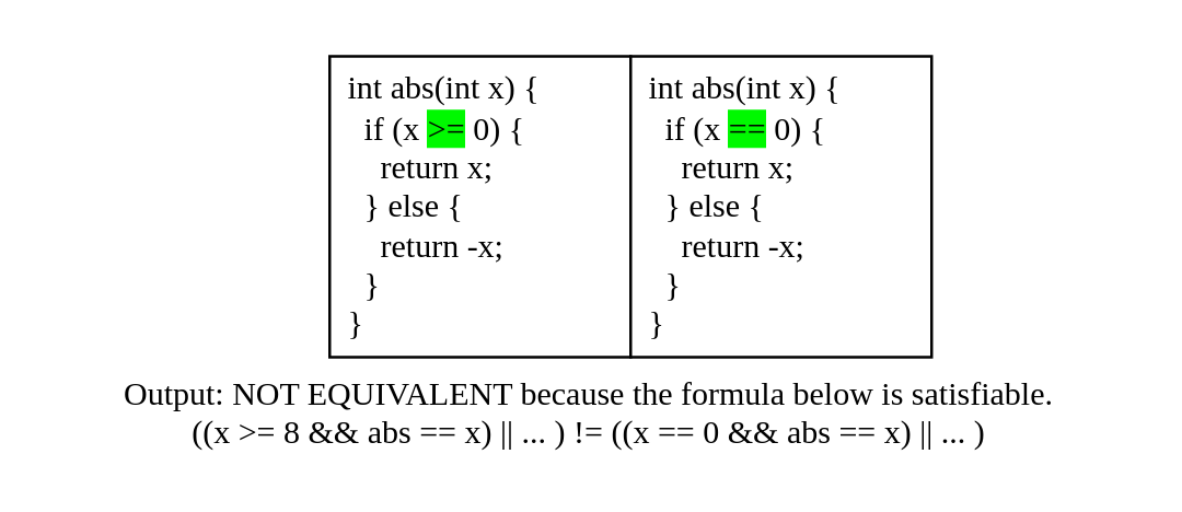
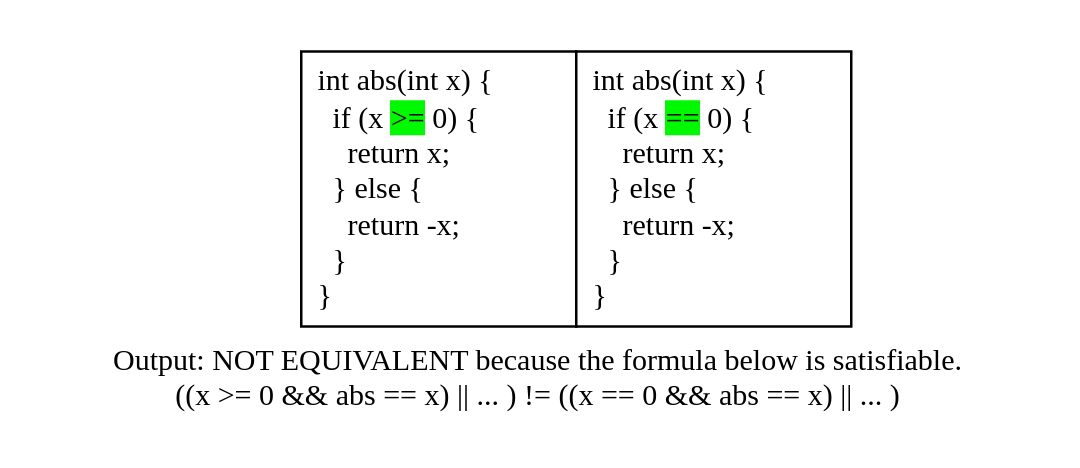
- <mxCell id="4" value="Output: NOT EQUIVALENT because the formula below is satisfiable.&lt;br&gt; ((x &amp;gt;= 8 &amp;amp;&amp;amp; abs == x) || ... ) != ((x == 0 &amp;amp;&amp;amp; abs == x) || ... )" style="text;html=1;strokeColor=none;fillColor=none;align=center;verticalAlign=top;whiteSpace=wrap;rounded=0;fontFamily=Inconsolata;fontSource=https%3A%2F%2Ffonts.googleapis.com%2Fcss%3Ffamily%3DInconsolata;spacingTop=0;" vertex="1" parent="1"><mxGeometry x="20" y="130" width="390" height="35" as="geometry" /></mxCell>
+ <mxCell id="4" value="Output: NOT EQUIVALENT because the formula below is satisfiable.&lt;br&gt; ((x &amp;gt;= 0 &amp;amp;&amp;amp; abs == x) || ... ) != ((x == 0 &amp;amp;&amp;amp; abs == x) || ... )" style="text;html=1;strokeColor=none;fillColor=none;align=center;verticalAlign=top;whiteSpace=wrap;rounded=0;fontFamily=Inconsolata;fontSource=https%3A%2F%2Ffonts.googleapis.com%2Fcss%3Ffamily%3DInconsolata;spacingTop=0;" vertex="1" parent="1"><mxGeometry x="20" y="130" width="390" height="35" as="geometry" /></mxCell>
